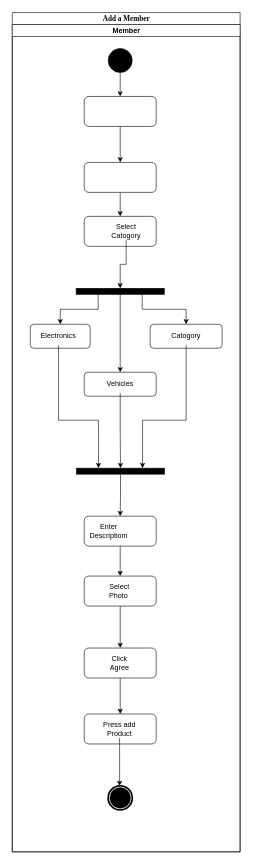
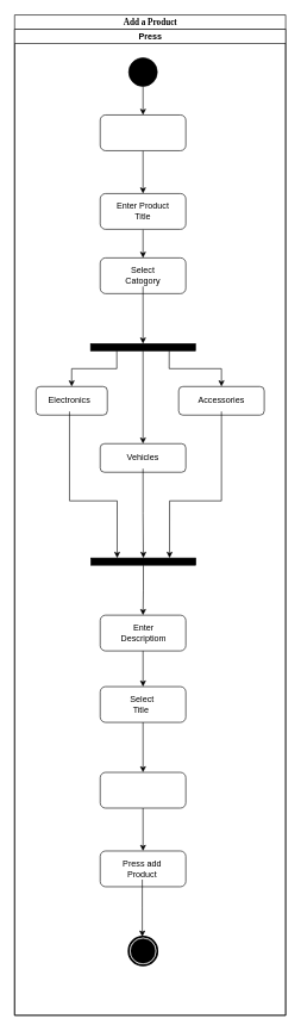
- <mxCell id="2" value="Add a Member" style="swimlane;html=1;childLayout=stackLayout;startSize=20;rounded=0;shadow=0;comic=0;labelBackgroundColor=none;strokeWidth=1;fontFamily=Verdana;fontSize=12;align=center;" parent="1" vertex="1"><mxGeometry x="20" y="20" width="380" height="1400" as="geometry" /></mxCell>
+ <mxCell id="2" value="Add a Product" style="swimlane;html=1;childLayout=stackLayout;startSize=20;rounded=0;shadow=0;comic=0;labelBackgroundColor=none;strokeWidth=1;fontFamily=Verdana;fontSize=12;align=center;" parent="1" vertex="1"><mxGeometry x="20" y="20" width="380" height="1400" as="geometry" /></mxCell>
- <mxCell id="3" value="Member" style="swimlane;html=1;startSize=20;" parent="2" vertex="1"><mxGeometry y="20" width="380" height="1380" as="geometry" /></mxCell>
+ <mxCell id="3" value="Press" style="swimlane;html=1;startSize=20;" parent="2" vertex="1"><mxGeometry y="20" width="380" height="1380" as="geometry" /></mxCell>
+ <mxCell id="11" value="Enter Product Title" style="text;html=1;align=center;verticalAlign=middle;whiteSpace=wrap;rounded=0;" parent="3" vertex="1"><mxGeometry x="140" y="240" width="80" height="30" as="geometry" /></mxCell>
- <mxCell id="14" value="Select Catogory" style="text;html=1;align=center;verticalAlign=middle;whiteSpace=wrap;rounded=0;" parent="3" vertex="1"><mxGeometry x="160" y="330" width="60" height="30" as="geometry" /></mxCell>
+ <mxCell id="14" value="Select Catogory" style="text;html=1;align=center;verticalAlign=middle;whiteSpace=wrap;rounded=0;" parent="3" vertex="1"><mxGeometry x="150" y="330" width="60" height="30" as="geometry" /></mxCell>
- <mxCell id="25" value="Catogory" style="text;html=1;align=center;verticalAlign=middle;whiteSpace=wrap;rounded=0;" parent="3" vertex="1"><mxGeometry x="260" y="505" width="60" height="30" as="geometry" /></mxCell>
+ <mxCell id="25" value="Accessories" style="text;html=1;align=center;verticalAlign=middle;whiteSpace=wrap;rounded=0;" parent="3" vertex="1"><mxGeometry x="260" y="505" width="60" height="30" as="geometry" /></mxCell>
- <mxCell id="32" value="Enter Descriptiom" style="text;html=1;align=center;verticalAlign=middle;whiteSpace=wrap;rounded=0;" parent="3" vertex="1"><mxGeometry x="131" y="830" width="60" height="30" as="geometry" /></mxCell>
+ <mxCell id="32" value="Enter Descriptiom" style="text;html=1;align=center;verticalAlign=middle;whiteSpace=wrap;rounded=0;" parent="3" vertex="1"><mxGeometry x="151" y="830" width="60" height="30" as="geometry" /></mxCell>
- <mxCell id="35" value="Select Photo&amp;nbsp;" style="text;html=1;align=center;verticalAlign=middle;whiteSpace=wrap;rounded=0;" parent="3" vertex="1"><mxGeometry x="149" y="930" width="60" height="30" as="geometry" /></mxCell>
+ <mxCell id="35" value="Select Title&amp;nbsp;" style="text;html=1;align=center;verticalAlign=middle;whiteSpace=wrap;rounded=0;" parent="3" vertex="1"><mxGeometry x="149" y="930" width="60" height="30" as="geometry" /></mxCell>
- <mxCell id="41" value="Click Agree" style="text;html=1;align=center;verticalAlign=middle;whiteSpace=wrap;rounded=0;" parent="3" vertex="1"><mxGeometry x="149" y="1050" width="60" height="30" as="geometry" /></mxCell>
